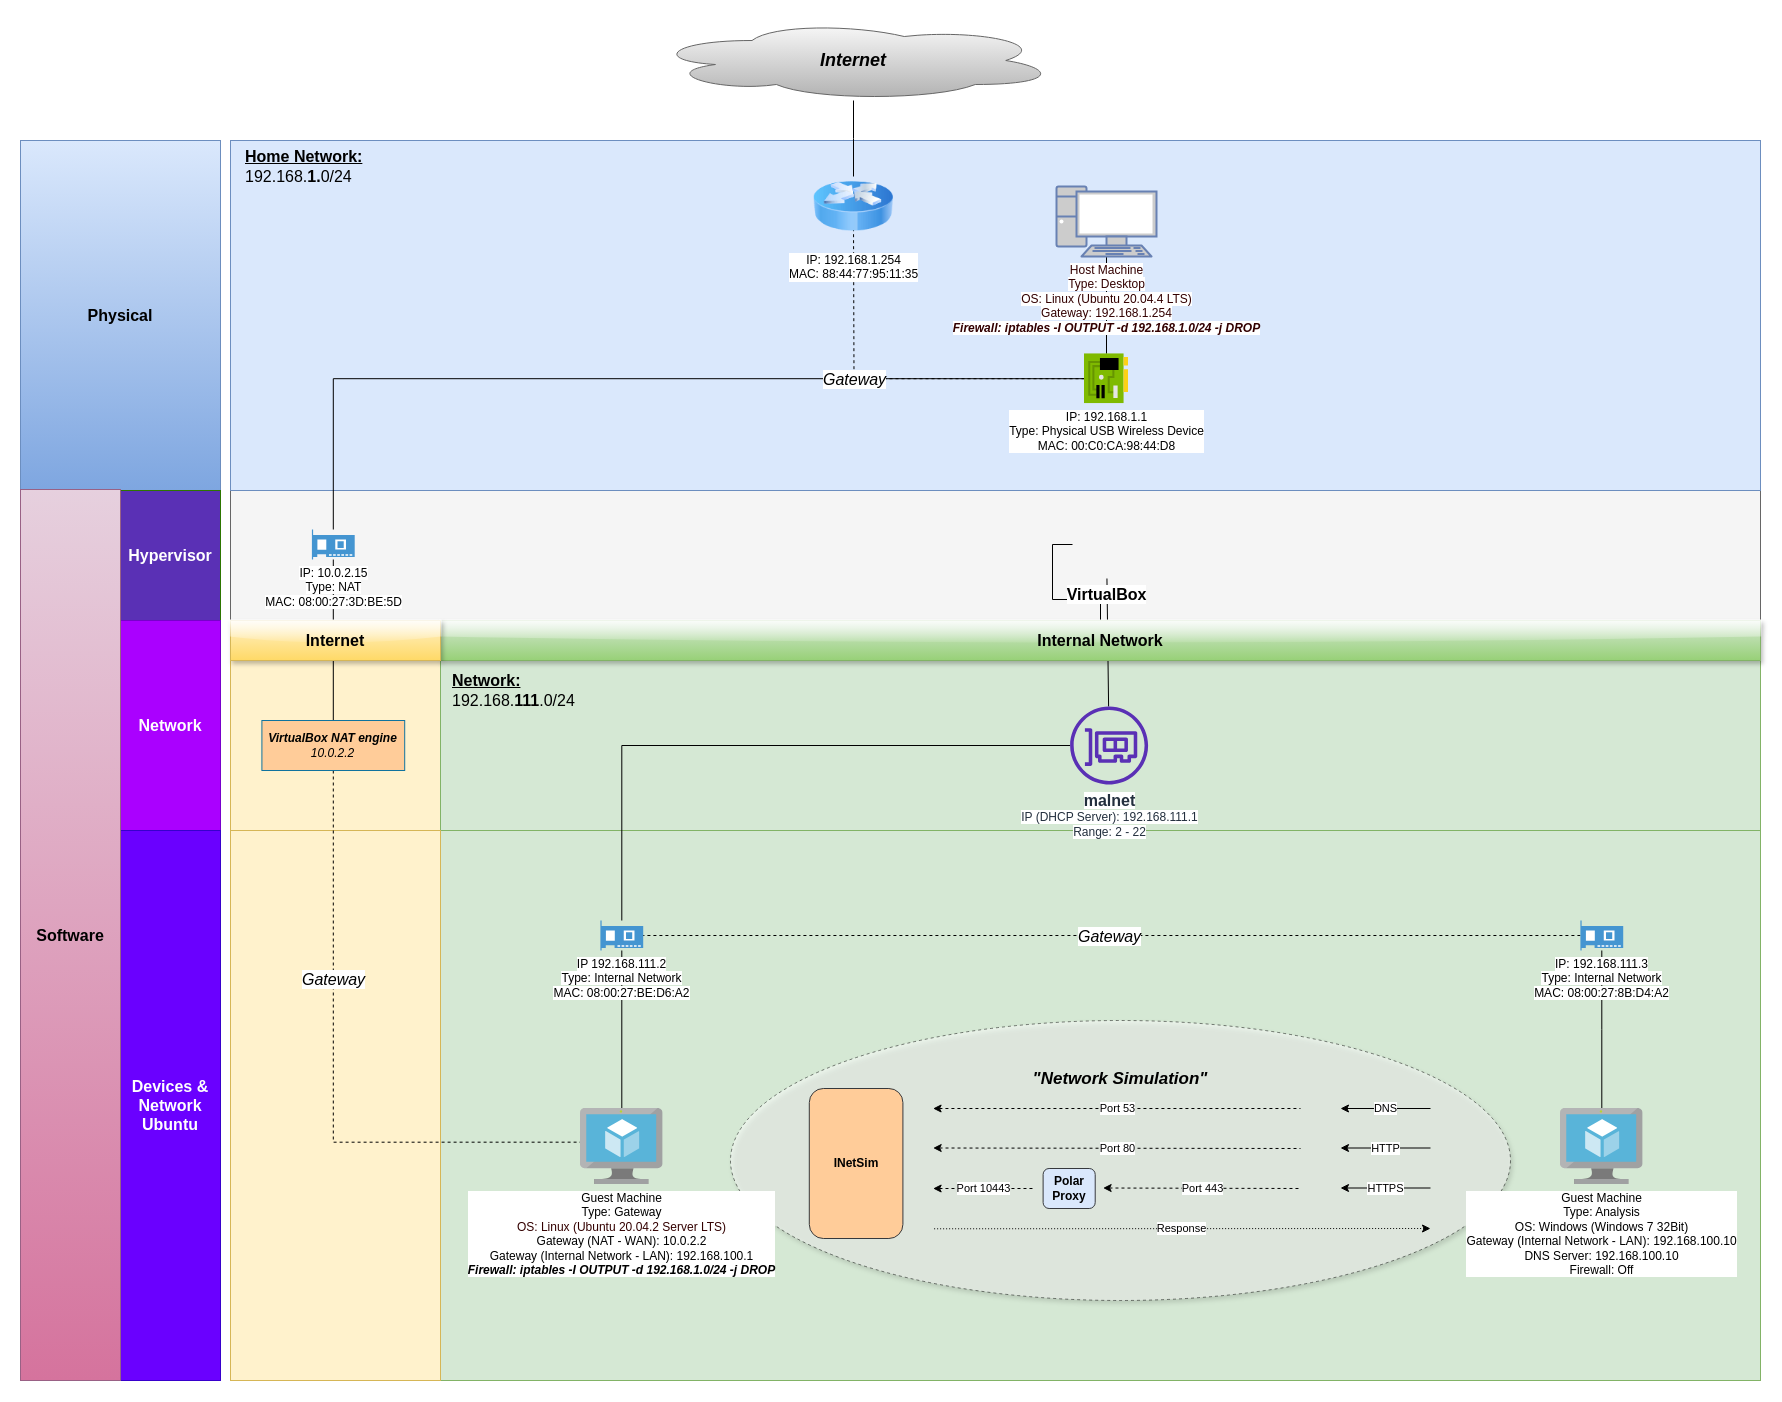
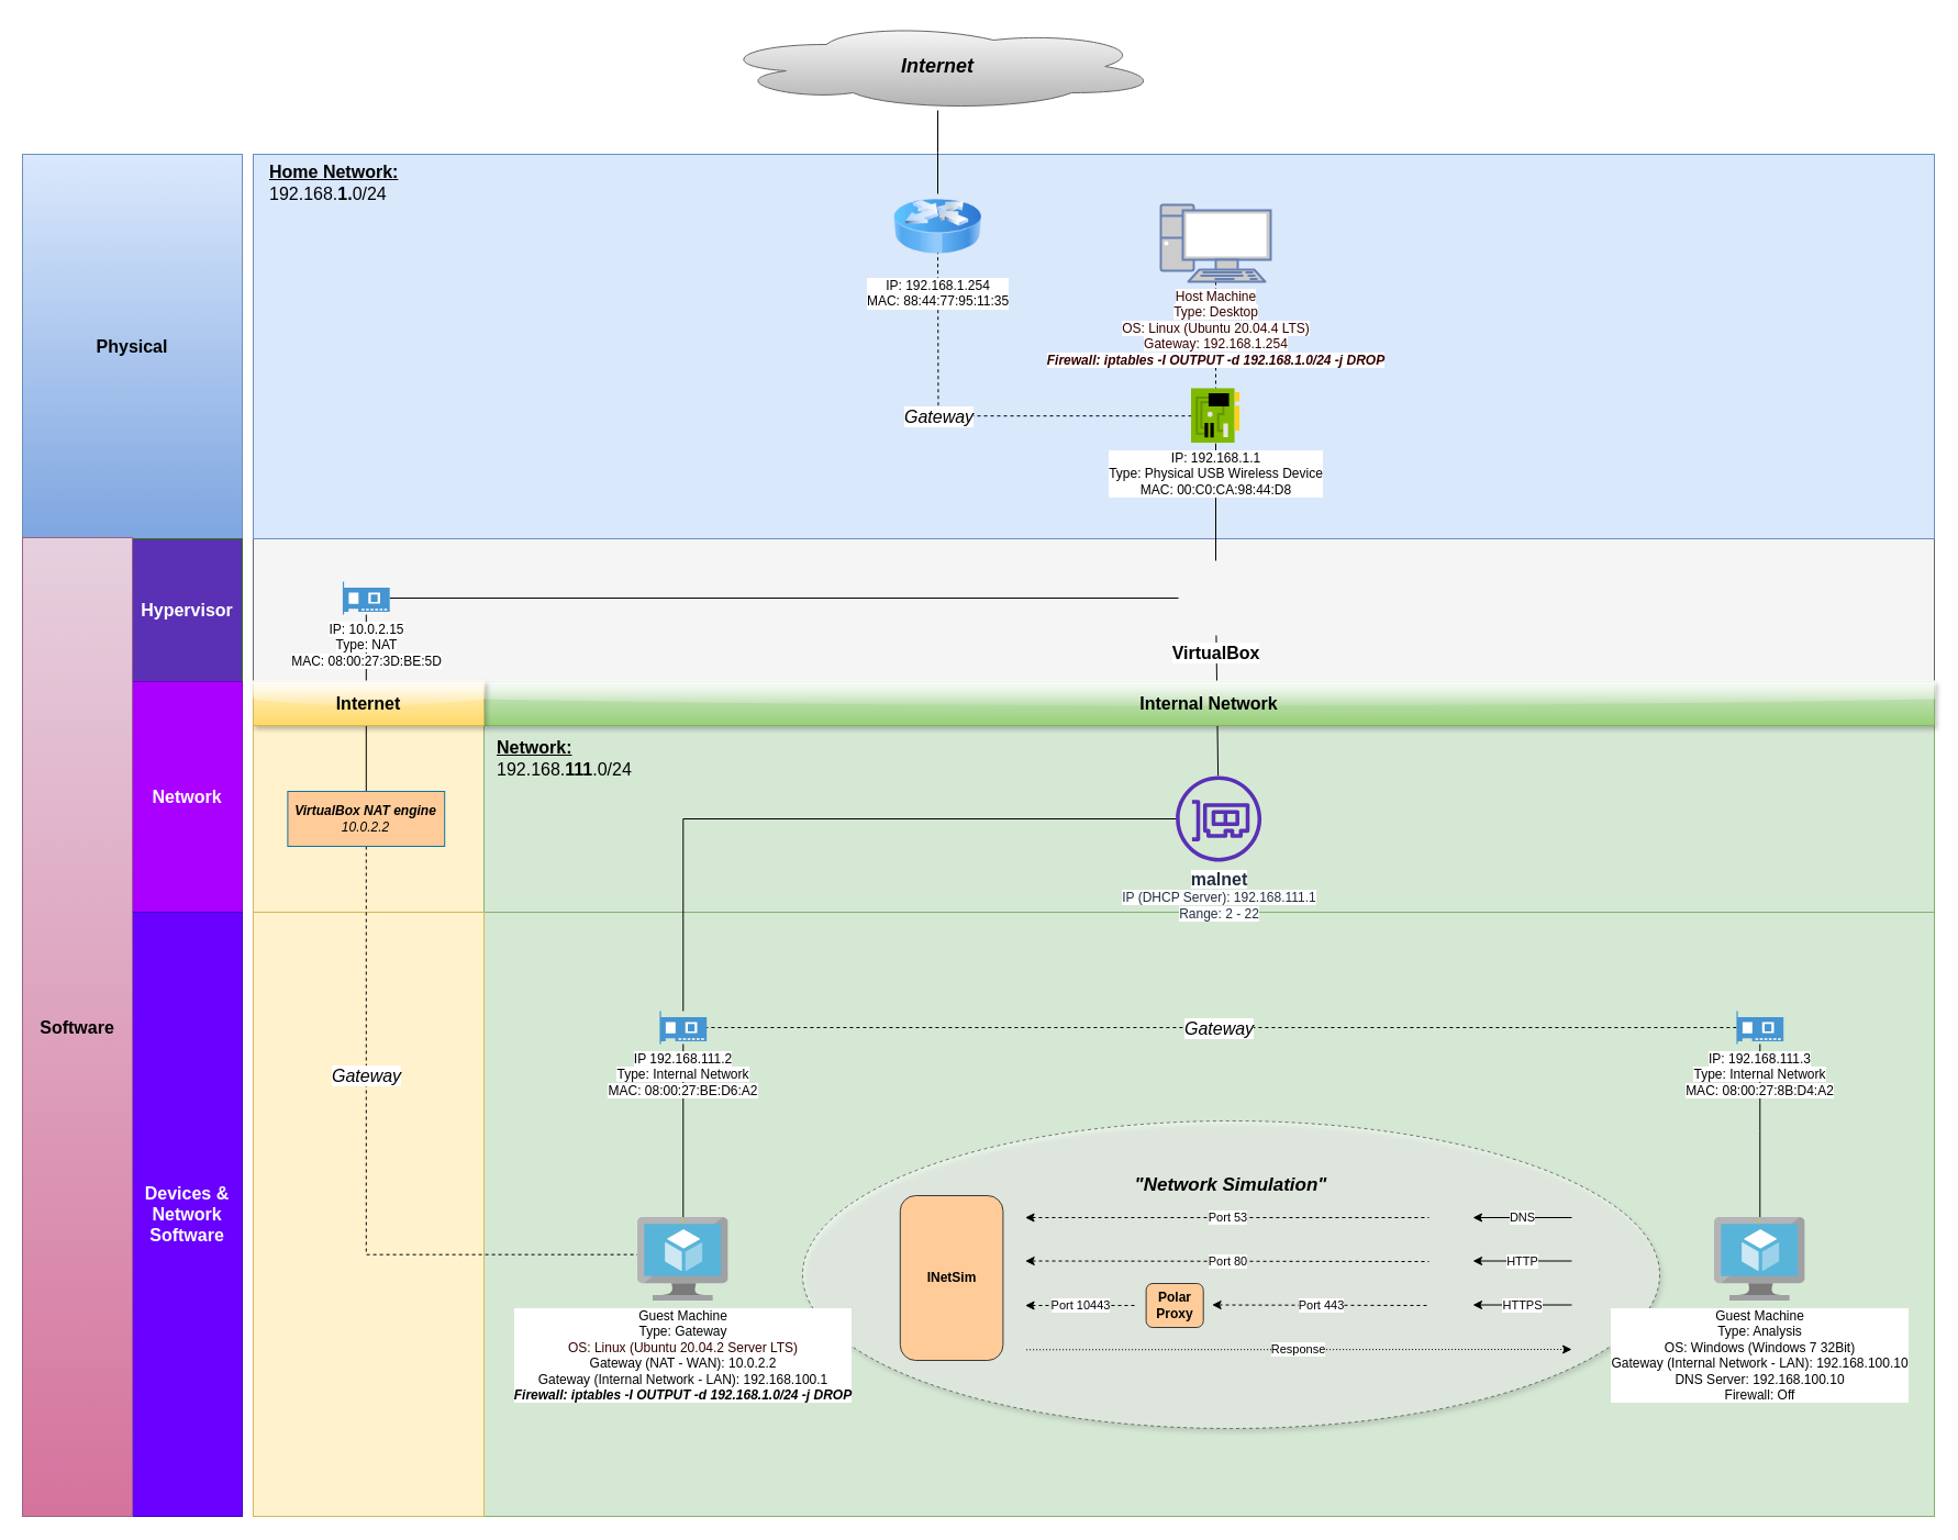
- <mxCell id="14" style="edgeStyle=orthogonalEdgeStyle;rounded=0;orthogonalLoop=1;jettySize=auto;html=1;endArrow=none;endFill=0;" parent="1" source="15" target="36" edge="1"><mxGeometry relative="1" as="geometry" /></mxCell>
+ <mxCell id="14" style="edgeStyle=orthogonalEdgeStyle;rounded=0;orthogonalLoop=1;jettySize=auto;html=1;endArrow=none;endFill=0;dashed=1;" parent="1" source="15" target="36" edge="1"><mxGeometry relative="1" as="geometry" /></mxCell>
- <mxCell id="19" style="edgeStyle=orthogonalEdgeStyle;rounded=0;orthogonalLoop=1;jettySize=auto;html=1;endArrow=none;endFill=0;" parent="1" source="36" target="39" edge="1"><mxGeometry relative="1" as="geometry" /></mxCell>
+ <mxCell id="19" style="edgeStyle=orthogonalEdgeStyle;rounded=0;orthogonalLoop=1;jettySize=auto;html=1;endArrow=none;endFill=0;" parent="1" source="36" target="13" edge="1"><mxGeometry relative="1" as="geometry" /></mxCell>
- <mxCell id="11" style="edgeStyle=orthogonalEdgeStyle;rounded=0;orthogonalLoop=1;jettySize=auto;html=1;endArrow=none;endFill=0;fontSize=16;exitX=0;exitY=0.5;exitDx=0;exitDy=0;" parent="1" source="13" target="33" edge="1"><mxGeometry relative="1" as="geometry" /></mxCell>
+ <mxCell id="11" style="edgeStyle=orthogonalEdgeStyle;rounded=0;orthogonalLoop=1;jettySize=auto;html=1;endArrow=none;endFill=0;fontSize=16;exitX=0;exitY=0.5;exitDx=0;exitDy=0;" parent="1" source="13" target="39" edge="1"><mxGeometry relative="1" as="geometry" /></mxCell>
- <mxCell id="25" value="Devices &amp;amp; Network Ubuntu" style="rounded=0;whiteSpace=wrap;html=1;fillColor=#6a00ff;strokeColor=#3700CC;fontSize=16;fontStyle=1;fontColor=#ffffff;" parent="1" vertex="1"><mxGeometry x="120" y="830" width="100" height="550" as="geometry" /></mxCell>
+ <mxCell id="25" value="Devices &amp;amp; Network Software" style="rounded=0;whiteSpace=wrap;html=1;fillColor=#6a00ff;strokeColor=#3700CC;fontSize=16;fontStyle=1;fontColor=#ffffff;" parent="1" vertex="1"><mxGeometry x="120" y="830" width="100" height="550" as="geometry" /></mxCell>
- <mxCell id="44" value="&lt;div&gt;INetSim&lt;/div&gt;" style="rounded=1;whiteSpace=wrap;html=1;fontStyle=1;fillColor=#ffcc99;strokeColor=#36393d;" parent="1" vertex="1"><mxGeometry x="808.81" y="1088" width="93.6" height="150" as="geometry" /></mxCell>
+ <mxCell id="44" value="&lt;div&gt;INetSim&lt;/div&gt;" style="rounded=1;whiteSpace=wrap;html=1;fontStyle=1;fillColor=#ffcc99;strokeColor=#36393d;" parent="1" vertex="1"><mxGeometry x="818.81" y="1088" width="93.6" height="150" as="geometry" /></mxCell>
- <mxCell id="52" value="&lt;div&gt;Polar&lt;/div&gt;&lt;div&gt;Proxy&lt;/div&gt;" style="rounded=1;whiteSpace=wrap;html=1;fontStyle=1;fillColor=#dae8fc;strokeColor=#36393d;" parent="1" vertex="1"><mxGeometry x="1042.61" y="1168" width="52.1" height="40" as="geometry" /></mxCell>
+ <mxCell id="52" value="&lt;div&gt;Polar&lt;/div&gt;&lt;div&gt;Proxy&lt;/div&gt;" style="rounded=1;whiteSpace=wrap;html=1;fontStyle=1;fillColor=#ffcc99;strokeColor=#36393d;" parent="1" vertex="1"><mxGeometry x="1042.61" y="1168" width="52.1" height="40" as="geometry" /></mxCell>
